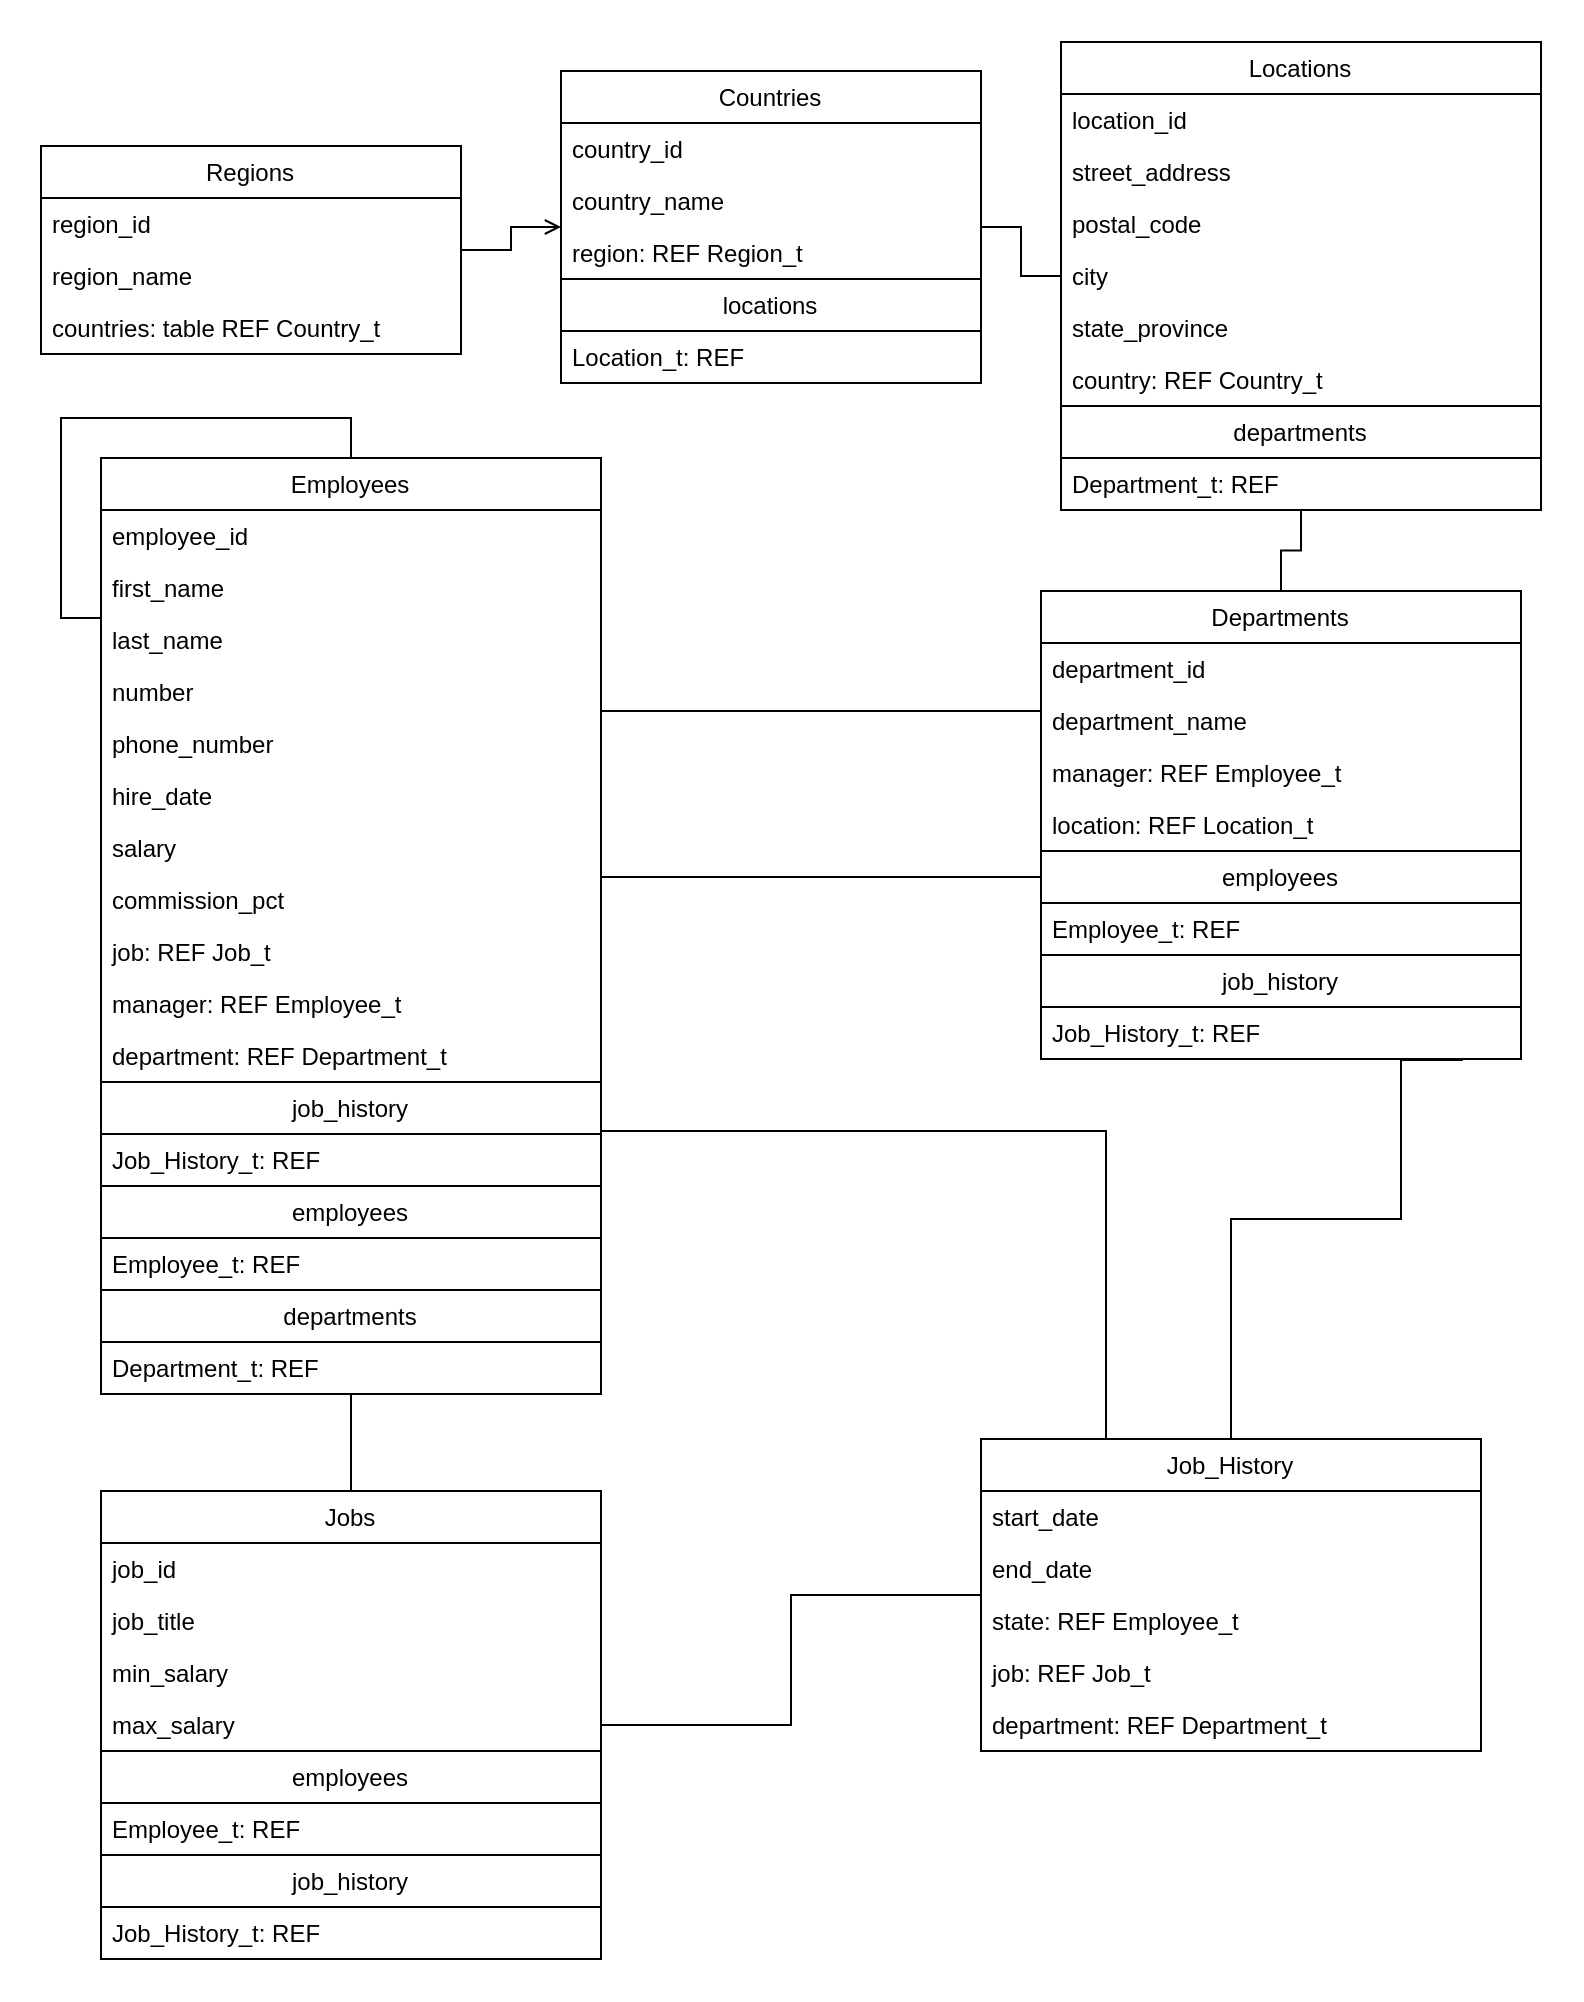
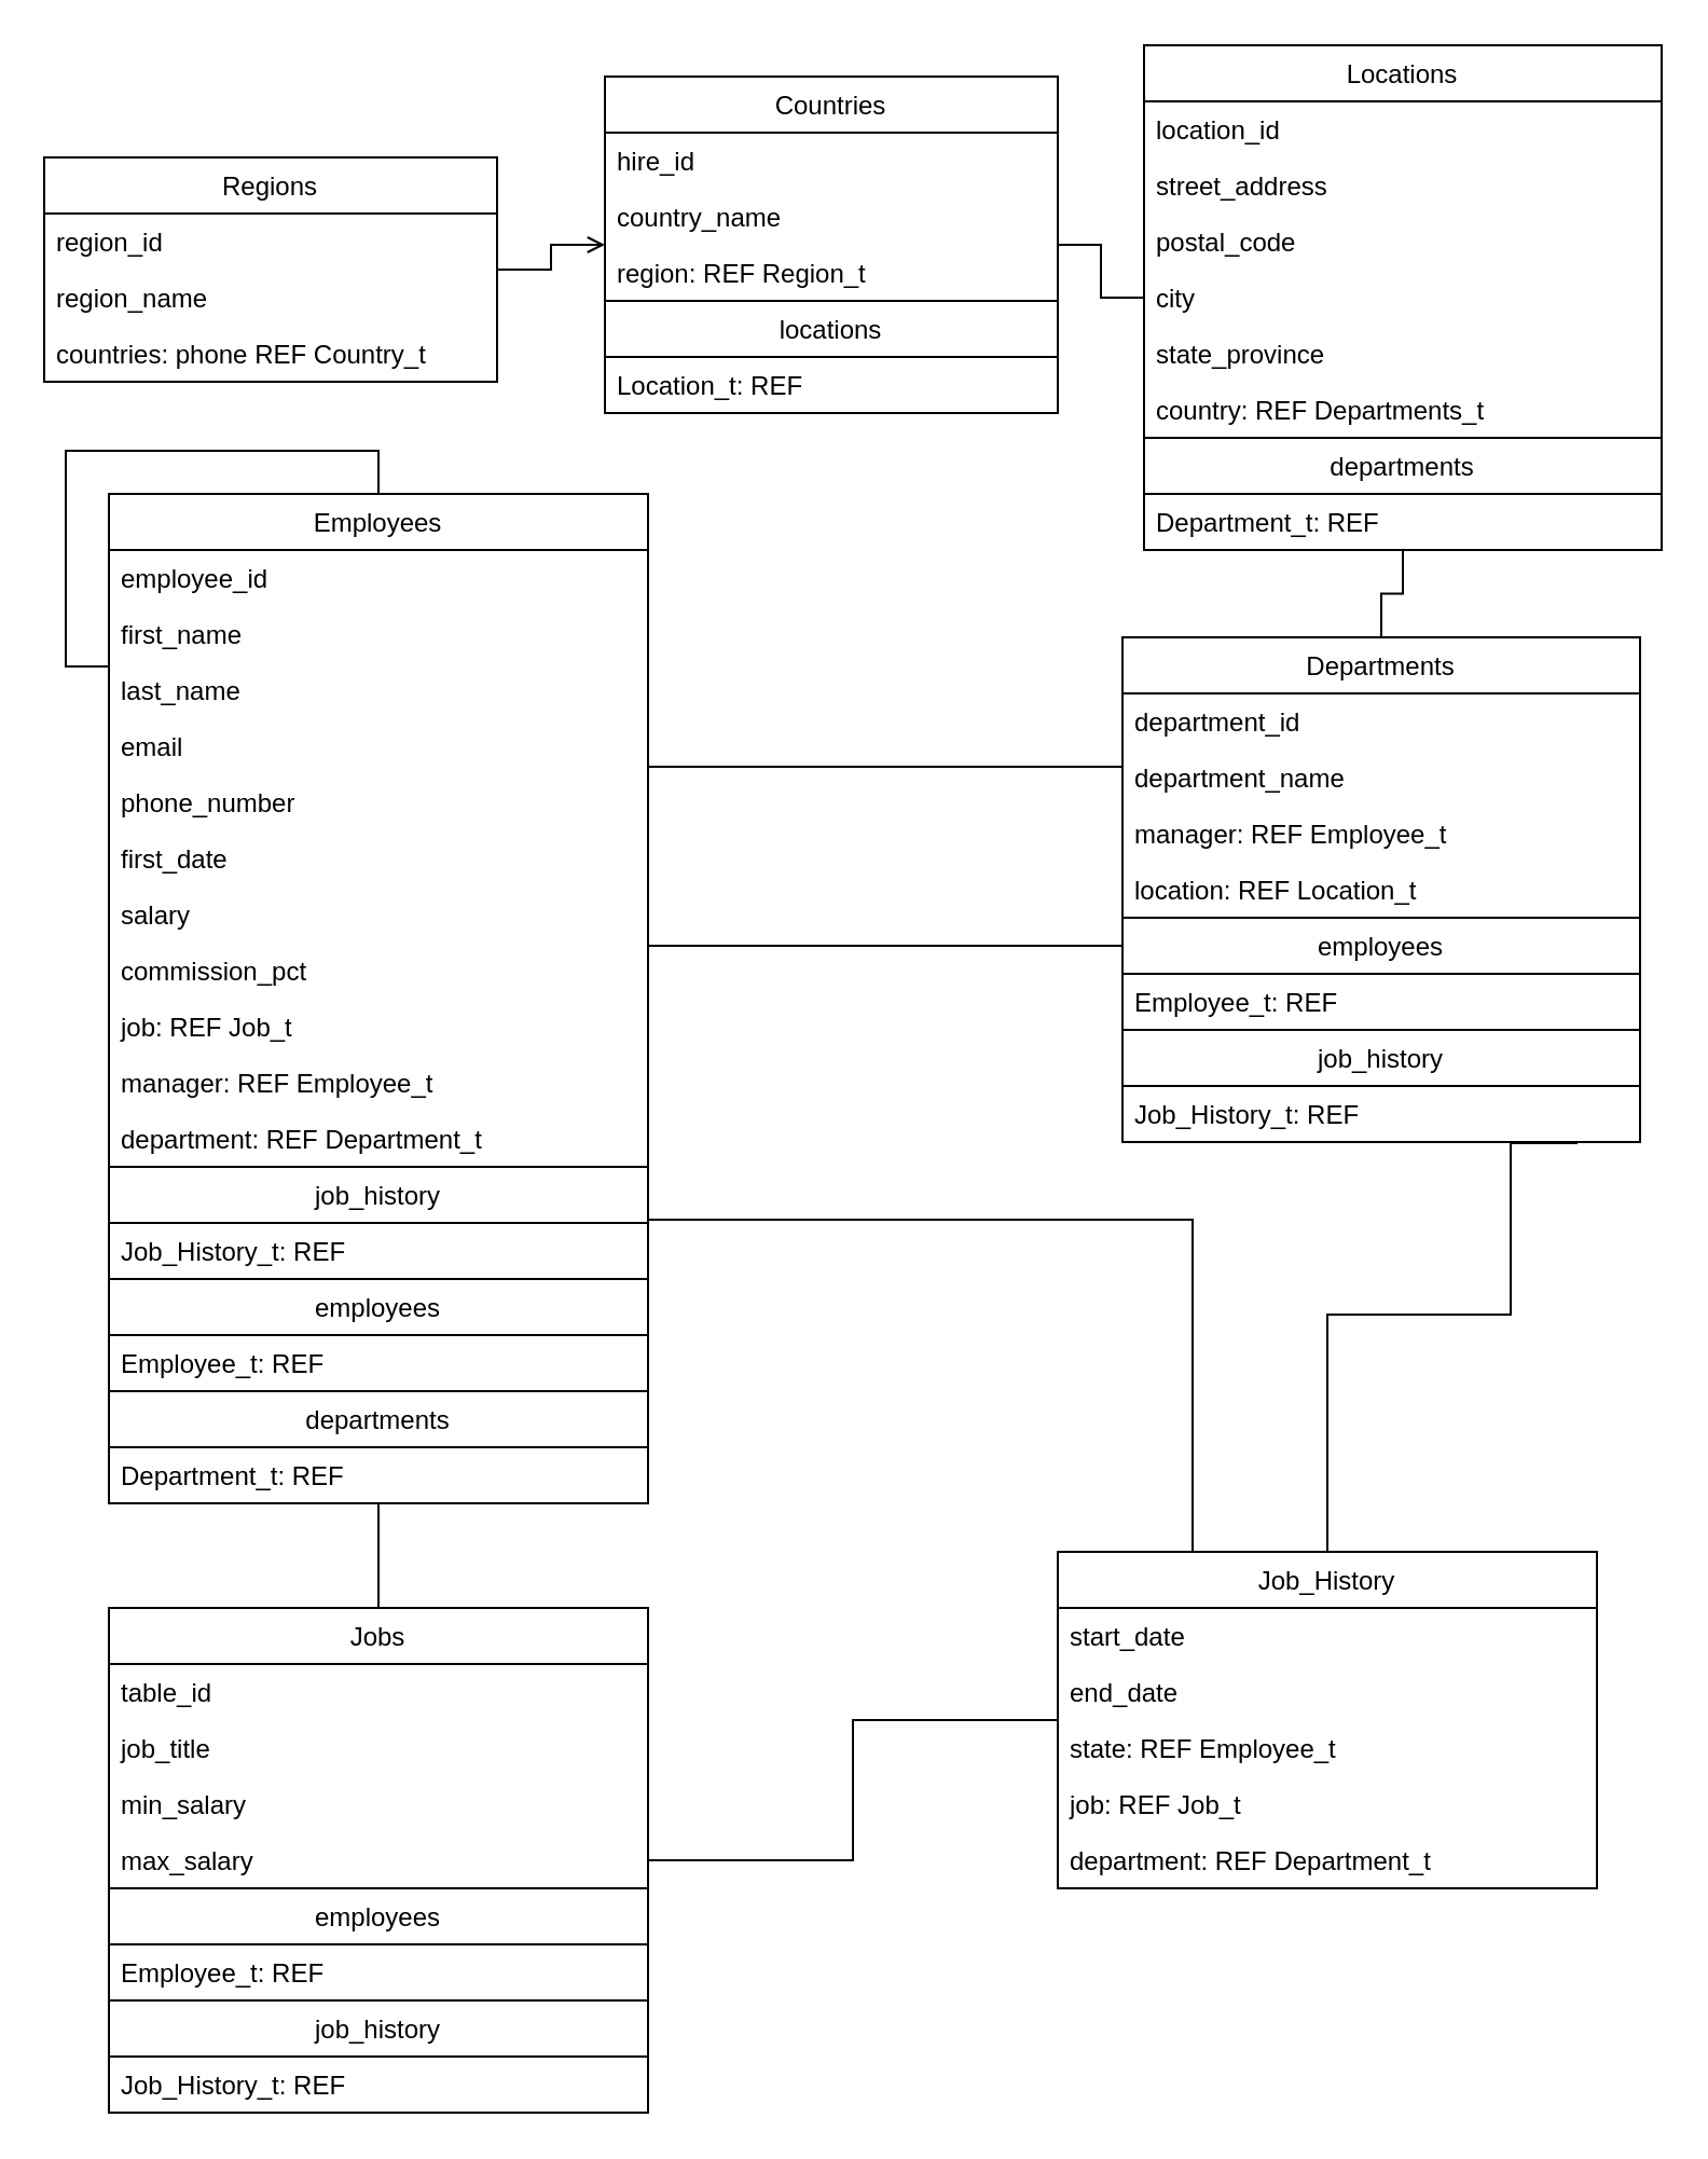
- <mxCell id="9" value="country_id" style="text;strokeColor=none;fillColor=none;align=left;verticalAlign=top;spacingLeft=4;spacingRight=4;overflow=hidden;rotatable=0;points=[[0,0.5],[1,0.5]];portConstraint=eastwest;" vertex="1" parent="8"><mxGeometry y="26" width="210" height="26" as="geometry" /></mxCell>
+ <mxCell id="9" value="hire_id" style="text;strokeColor=none;fillColor=none;align=left;verticalAlign=top;spacingLeft=4;spacingRight=4;overflow=hidden;rotatable=0;points=[[0,0.5],[1,0.5]];portConstraint=eastwest;" vertex="1" parent="8"><mxGeometry y="26" width="210" height="26" as="geometry" /></mxCell>
- <mxCell id="6" value="countries: table REF Country_t" style="text;strokeColor=none;fillColor=none;align=left;verticalAlign=top;spacingLeft=4;spacingRight=4;overflow=hidden;rotatable=0;points=[[0,0.5],[1,0.5]];portConstraint=eastwest;" vertex="1" parent="3"><mxGeometry y="78" width="210" height="26" as="geometry" /></mxCell>
+ <mxCell id="6" value="countries: phone REF Country_t" style="text;strokeColor=none;fillColor=none;align=left;verticalAlign=top;spacingLeft=4;spacingRight=4;overflow=hidden;rotatable=0;points=[[0,0.5],[1,0.5]];portConstraint=eastwest;" vertex="1" parent="3"><mxGeometry y="78" width="210" height="26" as="geometry" /></mxCell>
- <mxCell id="21" value="country: REF Country_t" style="text;strokeColor=none;fillColor=none;align=left;verticalAlign=top;spacingLeft=4;spacingRight=4;overflow=hidden;rotatable=0;points=[[0,0.5],[1,0.5]];portConstraint=eastwest;" vertex="1" parent="15"><mxGeometry y="156" width="240" height="26" as="geometry" /></mxCell>
+ <mxCell id="21" value="country: REF Departments_t" style="text;strokeColor=none;fillColor=none;align=left;verticalAlign=top;spacingLeft=4;spacingRight=4;overflow=hidden;rotatable=0;points=[[0,0.5],[1,0.5]];portConstraint=eastwest;" vertex="1" parent="15"><mxGeometry y="156" width="240" height="26" as="geometry" /></mxCell>
- <mxCell id="39" value="number" style="text;strokeColor=none;fillColor=none;align=left;verticalAlign=top;spacingLeft=4;spacingRight=4;overflow=hidden;rotatable=0;points=[[0,0.5],[1,0.5]];portConstraint=eastwest;" vertex="1" parent="35"><mxGeometry y="104" width="250" height="26" as="geometry" /></mxCell>
+ <mxCell id="39" value="email" style="text;strokeColor=none;fillColor=none;align=left;verticalAlign=top;spacingLeft=4;spacingRight=4;overflow=hidden;rotatable=0;points=[[0,0.5],[1,0.5]];portConstraint=eastwest;" vertex="1" parent="35"><mxGeometry y="104" width="250" height="26" as="geometry" /></mxCell>
- <mxCell id="41" value="hire_date" style="text;strokeColor=none;fillColor=none;align=left;verticalAlign=top;spacingLeft=4;spacingRight=4;overflow=hidden;rotatable=0;points=[[0,0.5],[1,0.5]];portConstraint=eastwest;" vertex="1" parent="35"><mxGeometry y="156" width="250" height="26" as="geometry" /></mxCell>
+ <mxCell id="41" value="first_date" style="text;strokeColor=none;fillColor=none;align=left;verticalAlign=top;spacingLeft=4;spacingRight=4;overflow=hidden;rotatable=0;points=[[0,0.5],[1,0.5]];portConstraint=eastwest;" vertex="1" parent="35"><mxGeometry y="156" width="250" height="26" as="geometry" /></mxCell>
- <mxCell id="56" value="job_id" style="text;strokeColor=none;fillColor=none;align=left;verticalAlign=top;spacingLeft=4;spacingRight=4;overflow=hidden;rotatable=0;points=[[0,0.5],[1,0.5]];portConstraint=eastwest;" vertex="1" parent="55"><mxGeometry y="26" width="250" height="26" as="geometry" /></mxCell>
+ <mxCell id="56" value="table_id" style="text;strokeColor=none;fillColor=none;align=left;verticalAlign=top;spacingLeft=4;spacingRight=4;overflow=hidden;rotatable=0;points=[[0,0.5],[1,0.5]];portConstraint=eastwest;" vertex="1" parent="55"><mxGeometry y="26" width="250" height="26" as="geometry" /></mxCell>
